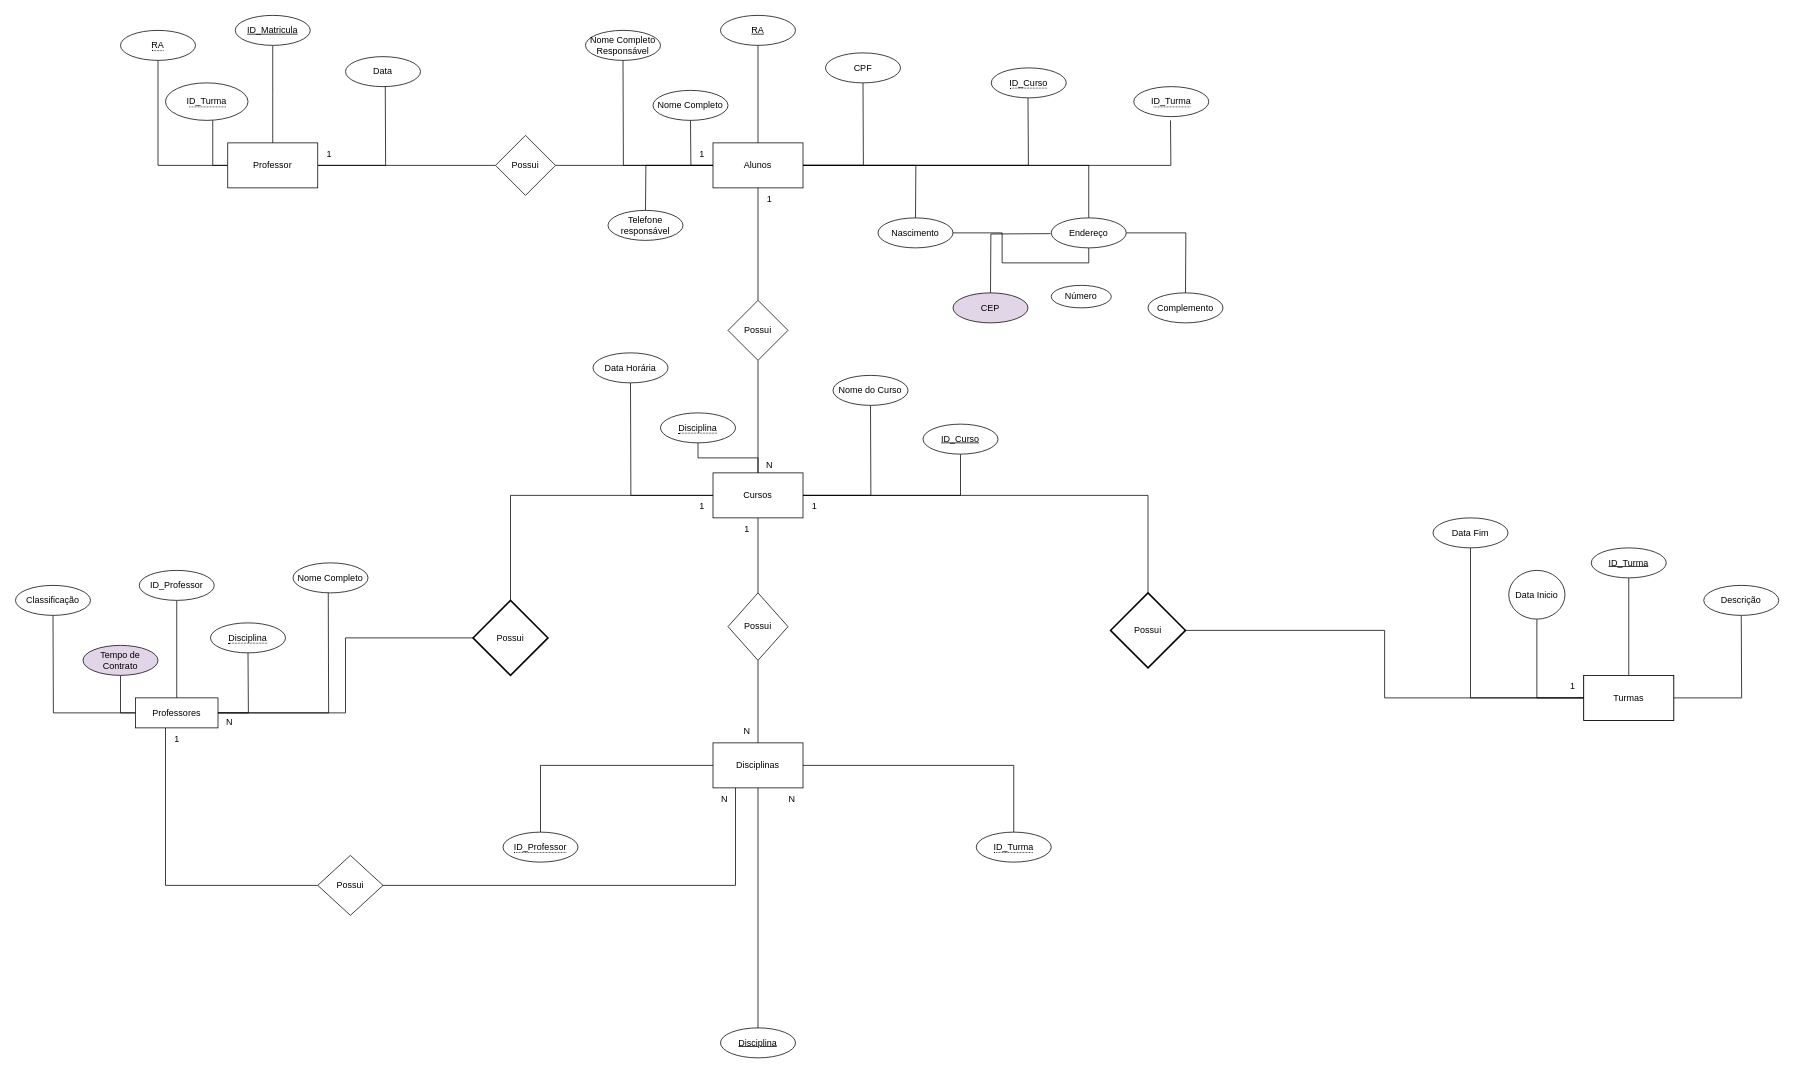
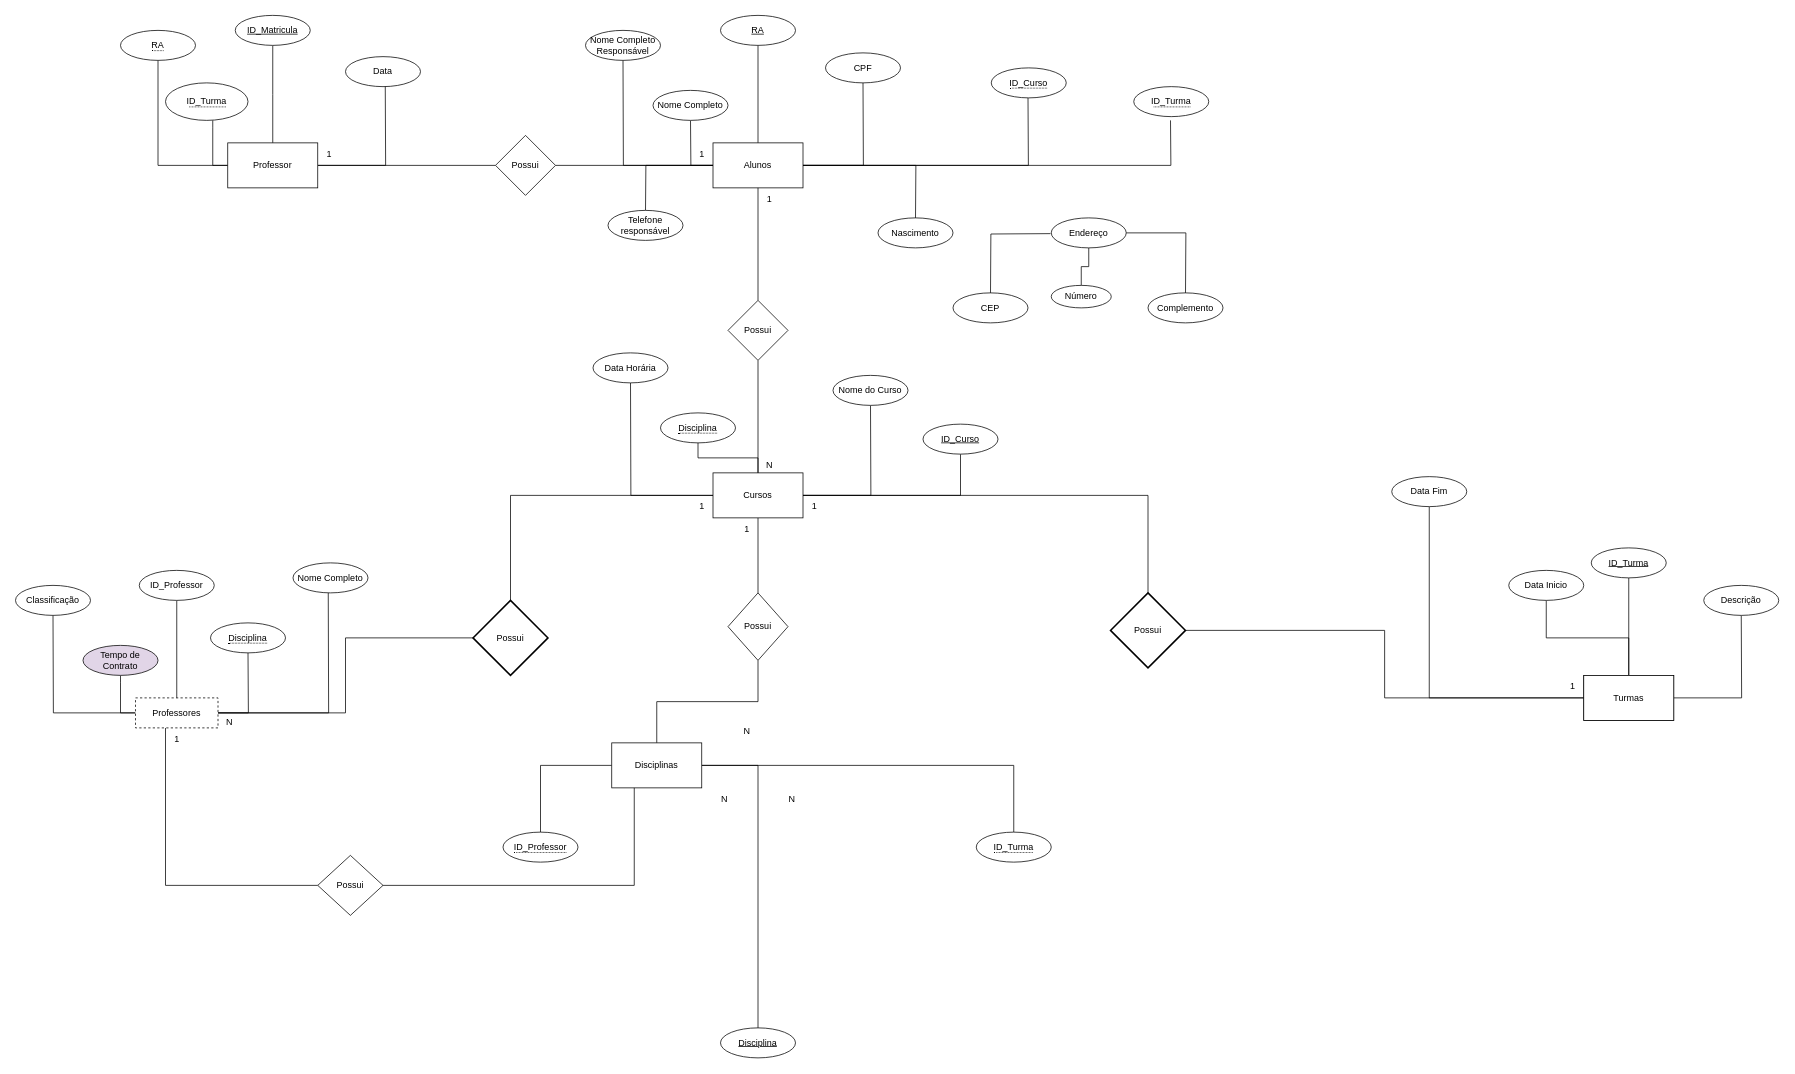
- <mxCell id="32" style="edgeStyle=orthogonalEdgeStyle;rounded=0;orthogonalLoop=1;jettySize=auto;html=1;entryX=0.5;entryY=0;entryDx=0;entryDy=0;endArrow=none;endFill=0;" edge="1" parent="1" source="36" target="76"><mxGeometry relative="1" as="geometry"><mxPoint x="1449.67" y="270" as="targetPoint" /></mxGeometry></mxCell>
- <mxCell id="38" style="edgeStyle=orthogonalEdgeStyle;rounded=0;orthogonalLoop=1;jettySize=auto;html=1;exitX=0.5;exitY=1;exitDx=0;exitDy=0;endArrow=none;endFill=0;" edge="1" parent="1" source="76" target="77"><mxGeometry relative="1" as="geometry"><mxPoint x="1449.667" y="370" as="targetPoint" /><mxPoint x="1449.67" y="350" as="sourcePoint" /></mxGeometry></mxCell>
+ <mxCell id="38" style="edgeStyle=orthogonalEdgeStyle;rounded=0;orthogonalLoop=1;jettySize=auto;html=1;exitX=0.5;exitY=1;exitDx=0;exitDy=0;endArrow=none;endFill=0;entryX=0.5;entryY=0;entryDx=0;entryDy=0;" edge="1" parent="1" source="76" target="102"><mxGeometry relative="1" as="geometry"><mxPoint x="1449.667" y="370" as="targetPoint" /><mxPoint x="1449.67" y="350" as="sourcePoint" /></mxGeometry></mxCell>
- <mxCell id="75" value="CEP" style="ellipse;whiteSpace=wrap;html=1;align=center;fillColor=#e1d5e7;" vertex="1" parent="1"><mxGeometry x="1270" y="390" width="100" height="40" as="geometry" /></mxCell>
+ <mxCell id="75" value="CEP" style="ellipse;whiteSpace=wrap;html=1;align=center;" vertex="1" parent="1"><mxGeometry x="1270" y="390" width="100" height="40" as="geometry" /></mxCell>
- <mxCell id="67" value="Data Fim" style="ellipse;whiteSpace=wrap;html=1;align=center;" vertex="1" parent="1"><mxGeometry x="1910" y="690" width="100" height="40" as="geometry" /></mxCell>
+ <mxCell id="67" value="Data Fim" style="ellipse;whiteSpace=wrap;html=1;align=center;" vertex="1" parent="1"><mxGeometry x="1855" y="635" width="100" height="40" as="geometry" /></mxCell>
- <mxCell id="66" value="Data Inicio" style="ellipse;whiteSpace=wrap;html=1;align=center;" vertex="1" parent="1"><mxGeometry x="2011" y="760" width="75" height="65" as="geometry" /></mxCell>
+ <mxCell id="66" value="Data Inicio" style="ellipse;whiteSpace=wrap;html=1;align=center;" vertex="1" parent="1"><mxGeometry x="2011" y="760" width="100" height="40" as="geometry" /></mxCell>
- <mxCell id="14" value="Professores" style="rounded=0;whiteSpace=wrap;html=1;" vertex="1" parent="1"><mxGeometry x="180" y="930" width="110" height="40" as="geometry" /></mxCell>
+ <mxCell id="14" value="Professores" style="rounded=0;whiteSpace=wrap;html=1;dashed=1;" vertex="1" parent="1"><mxGeometry x="180" y="930" width="110" height="40" as="geometry" /></mxCell>
- <mxCell id="44" value="Disciplinas" style="rounded=0;whiteSpace=wrap;html=1;" vertex="1" parent="1"><mxGeometry x="950" y="990" width="120" height="60" as="geometry" /></mxCell>
+ <mxCell id="44" value="Disciplinas" style="rounded=0;whiteSpace=wrap;html=1;" vertex="1" parent="1"><mxGeometry x="815" y="990" width="120" height="60" as="geometry" /></mxCell>
